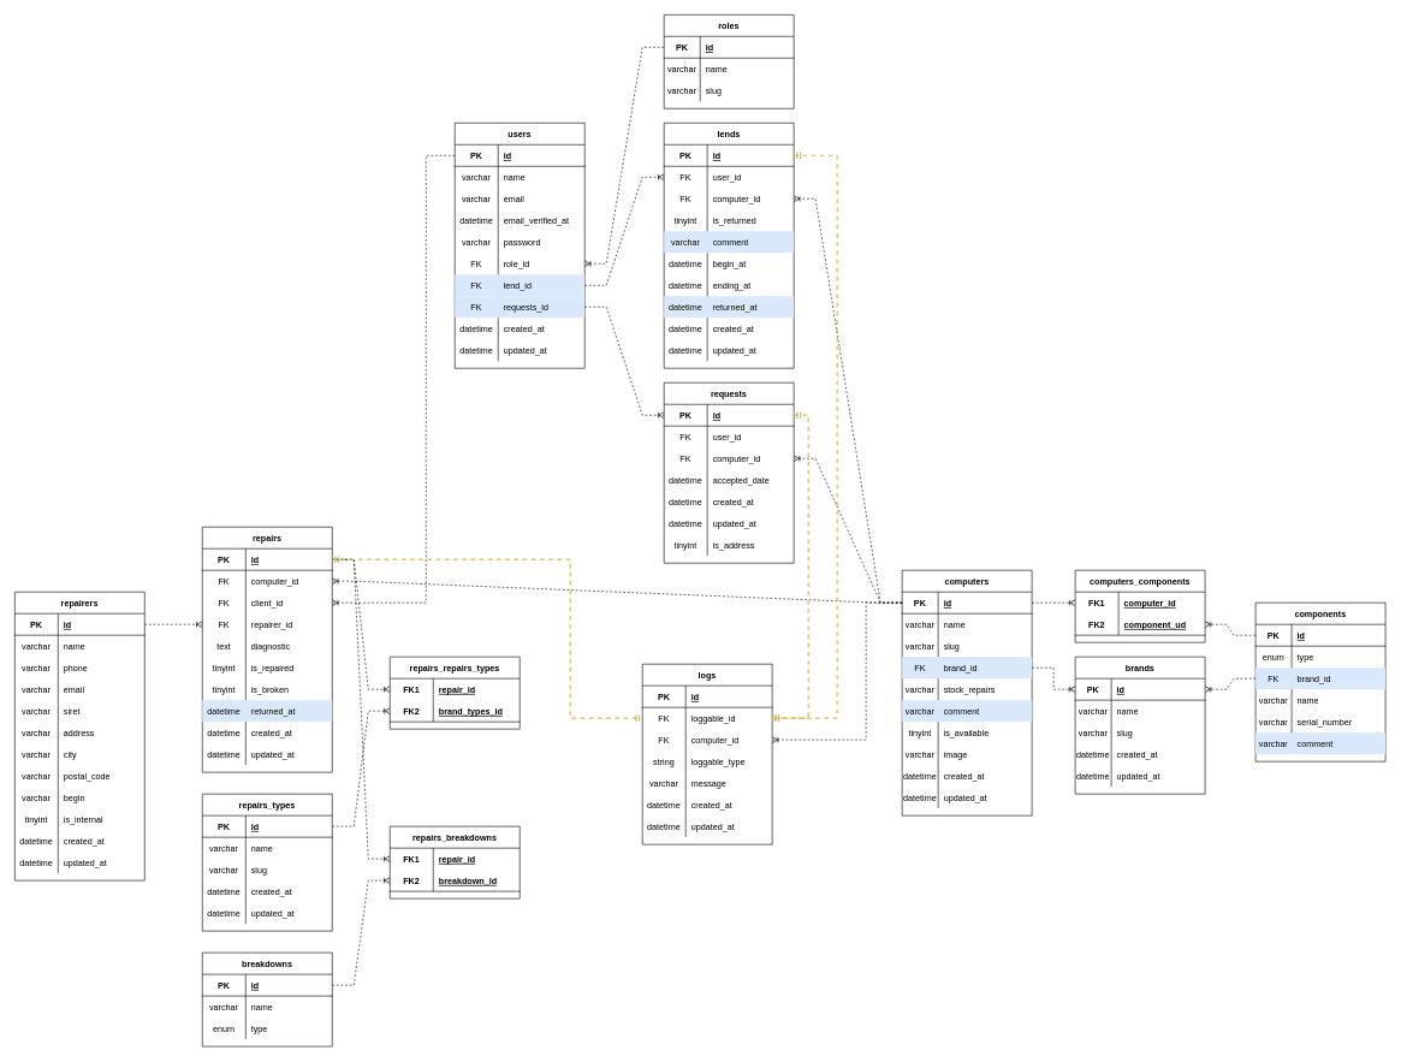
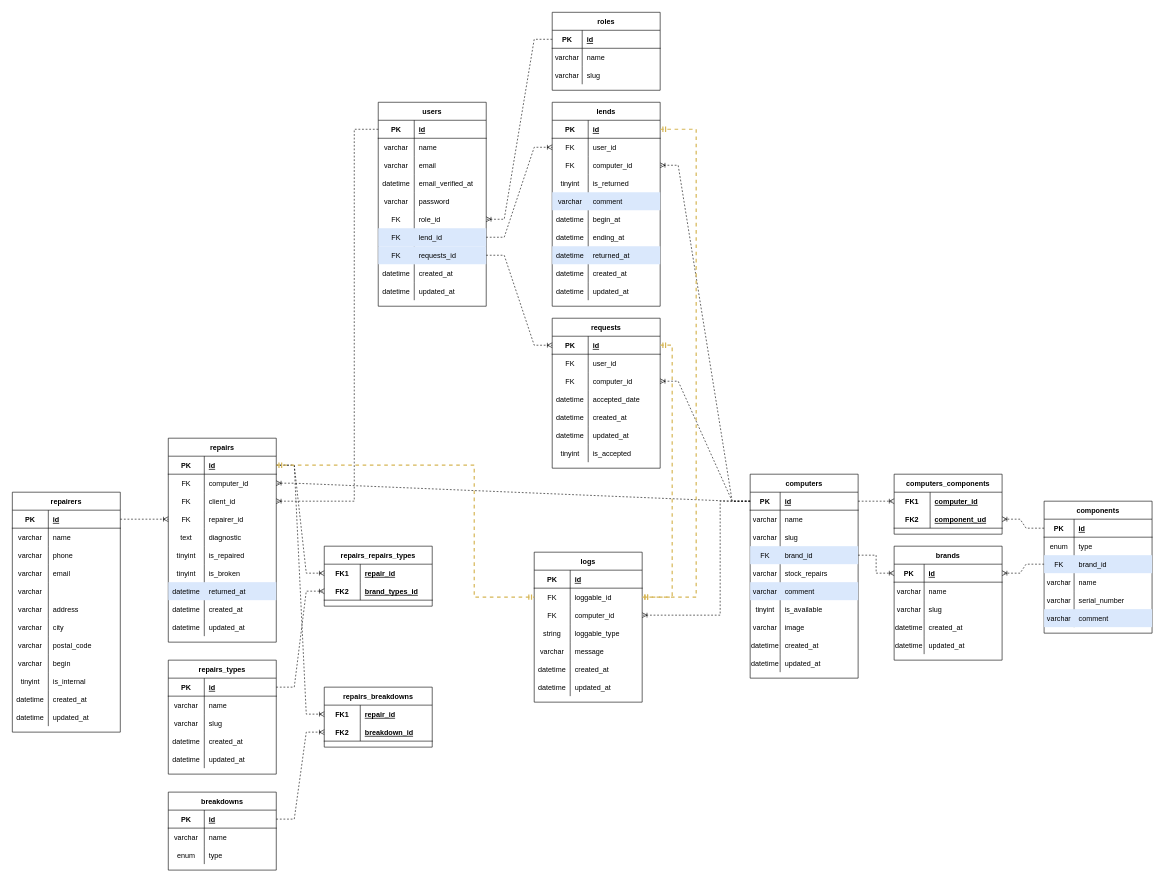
- <mxCell id="172" value="is_address" style="shape=partialRectangle;connectable=0;fillColor=none;top=0;left=0;bottom=0;right=0;align=left;spacingLeft=6;overflow=hidden;" vertex="1" parent="170"><mxGeometry x="60" width="120" height="30" as="geometry"><mxRectangle width="120" height="30" as="alternateBounds" /></mxGeometry></mxCell>
+ <mxCell id="172" value="is_accepted" style="shape=partialRectangle;connectable=0;fillColor=none;top=0;left=0;bottom=0;right=0;align=left;spacingLeft=6;overflow=hidden;" vertex="1" parent="170"><mxGeometry x="60" width="120" height="30" as="geometry"><mxRectangle width="120" height="30" as="alternateBounds" /></mxGeometry></mxCell>
- <mxCell id="251" value="siret" style="shape=partialRectangle;connectable=0;fillColor=none;top=0;left=0;bottom=0;right=0;align=left;spacingLeft=6;overflow=hidden;" vertex="1" parent="249"><mxGeometry x="60.0" width="120.0" height="30" as="geometry"><mxRectangle width="120.0" height="30" as="alternateBounds" /></mxGeometry></mxCell>
